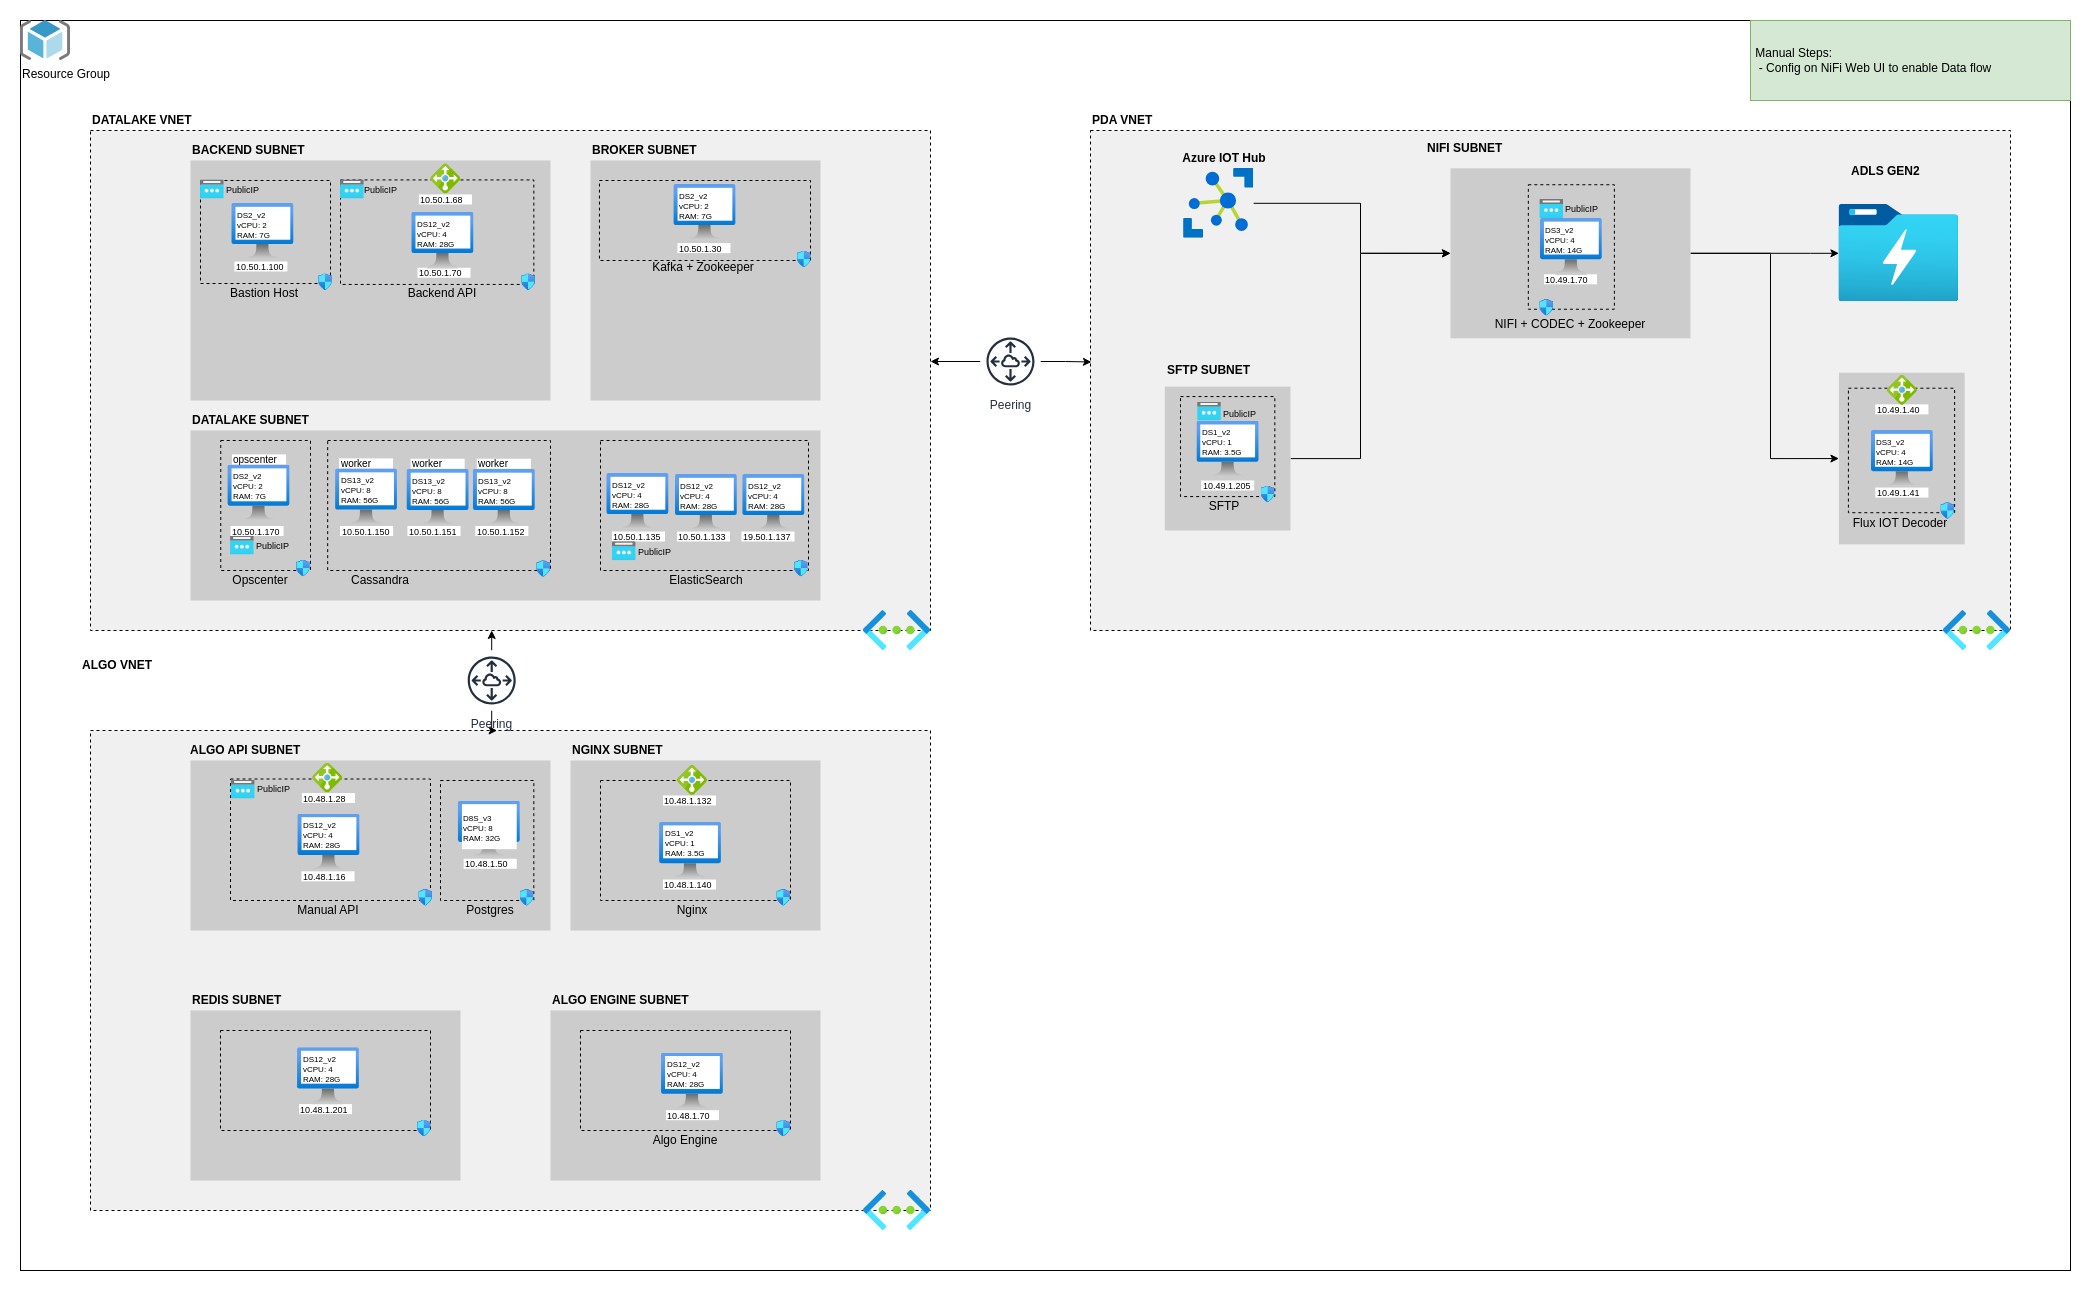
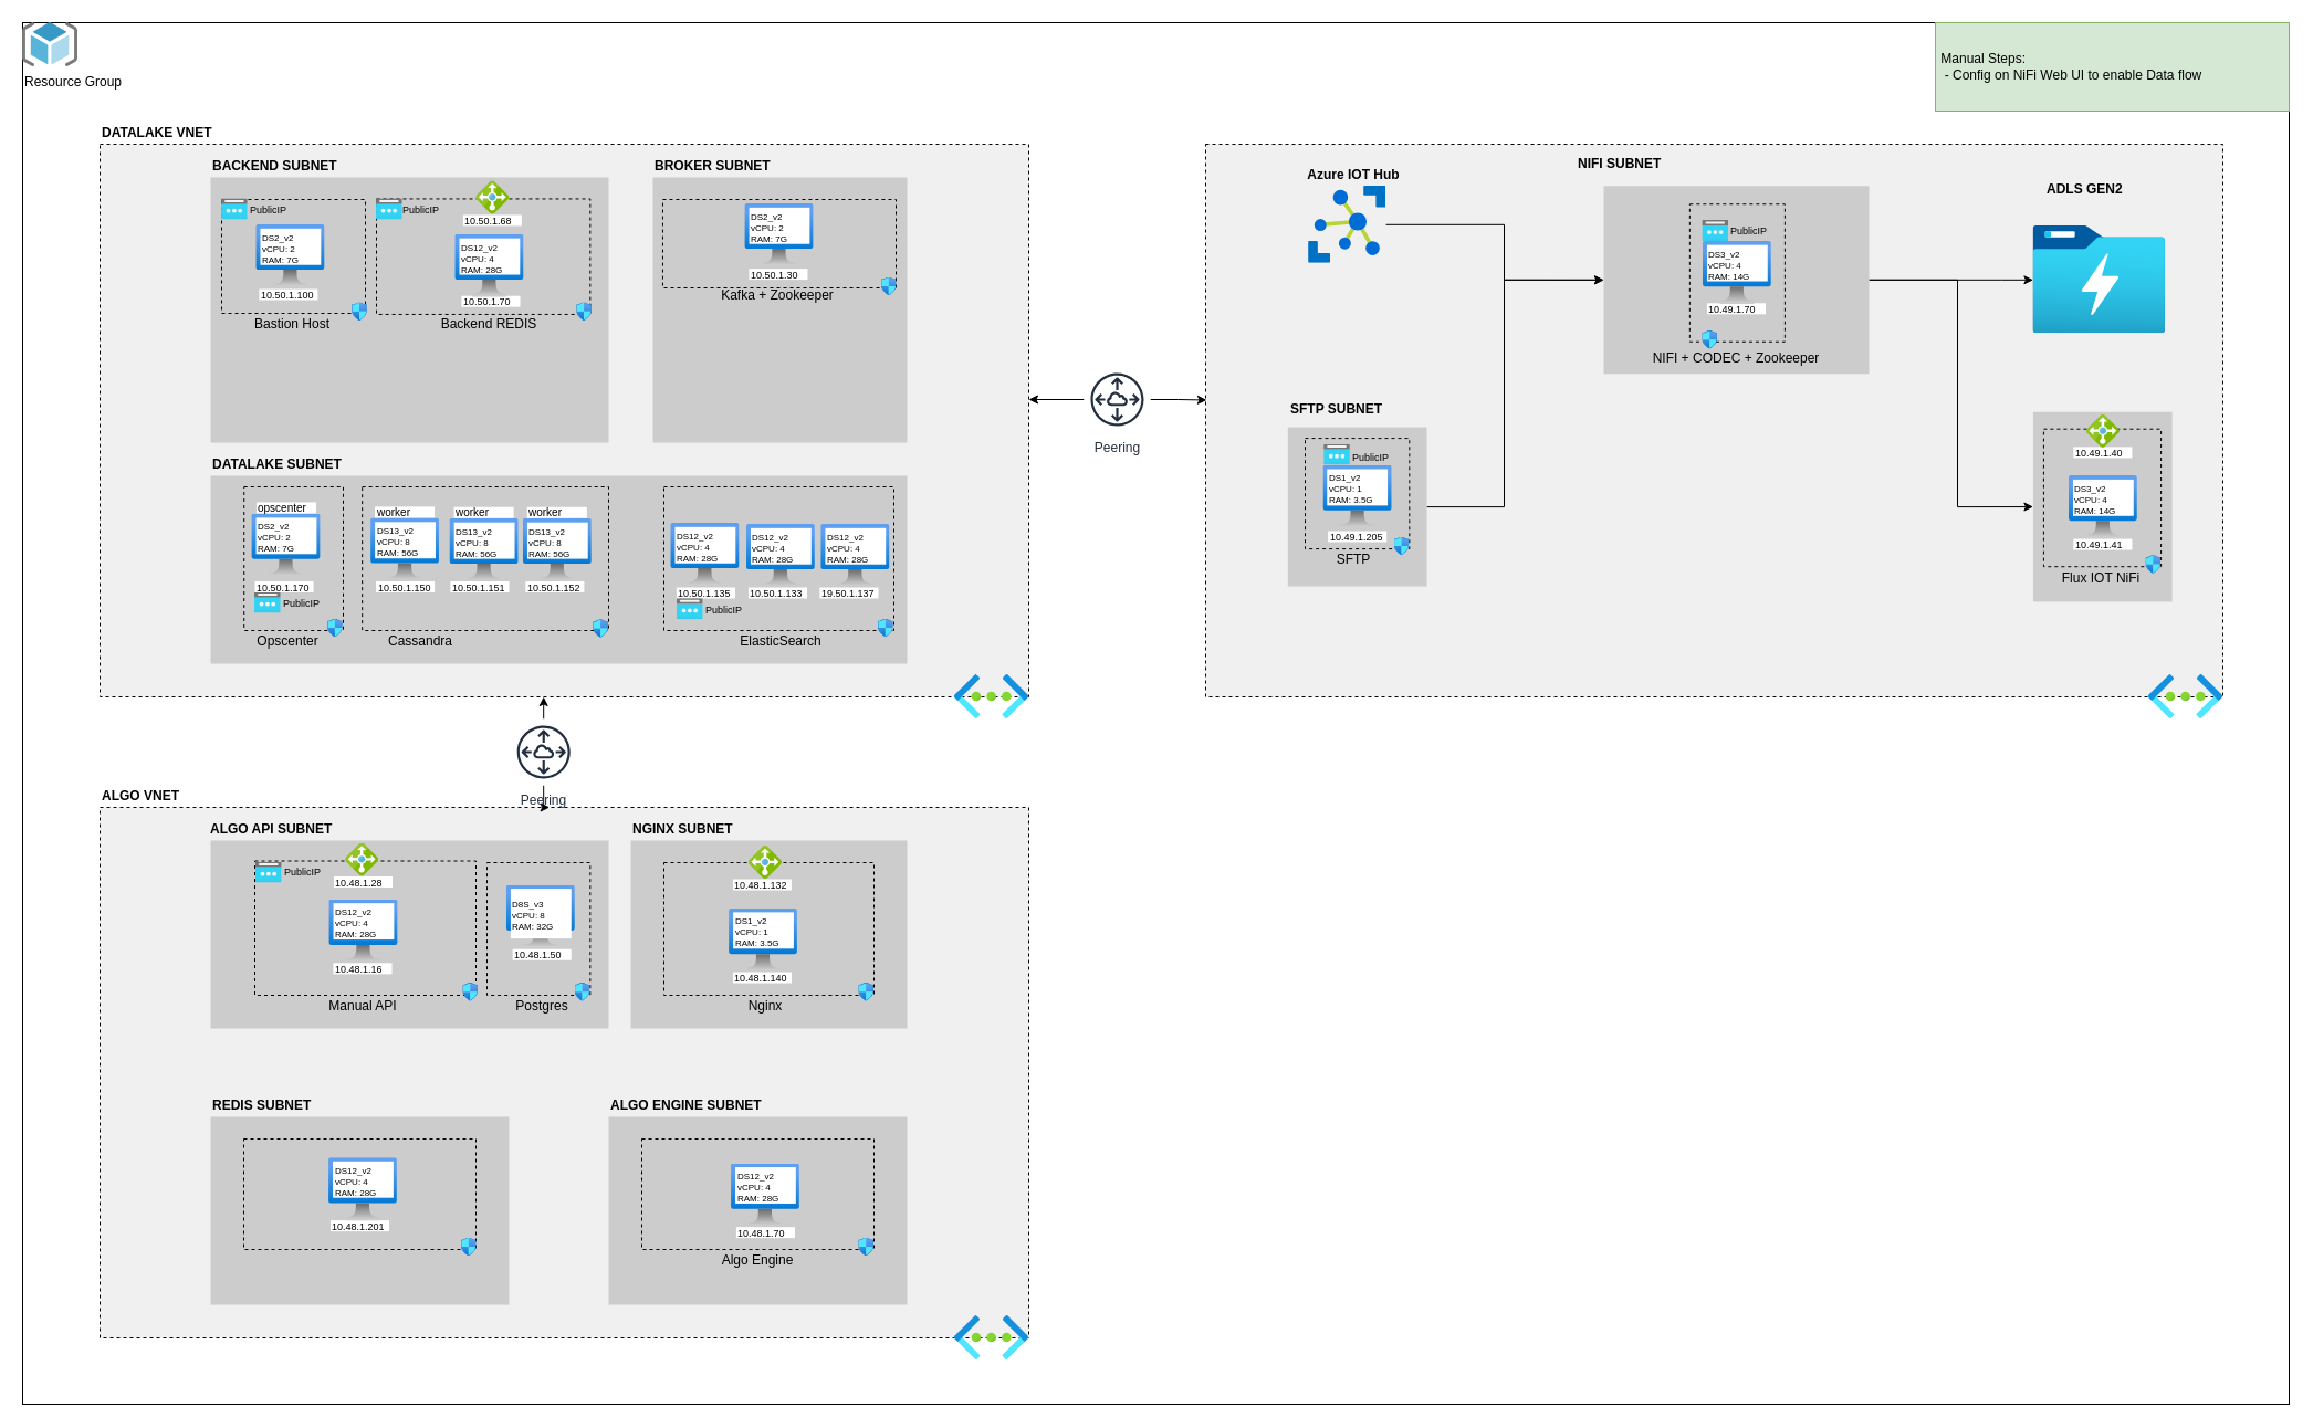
- <mxCell id="19" value="&lt;b&gt;PDA VNET&lt;/b&gt;" style="text;html=1;strokeColor=none;fillColor=none;align=left;verticalAlign=middle;whiteSpace=wrap;rounded=0;dashed=1;" parent="1" vertex="1"><mxGeometry x="1090" y="110" width="80" height="20" as="geometry" /></mxCell>
- <mxCell id="59" value="Backend API" style="text;html=1;strokeColor=none;fillColor=none;align=center;verticalAlign=middle;whiteSpace=wrap;rounded=0;dashed=1;" parent="1" vertex="1"><mxGeometry x="361.86" y="283" width="160" height="20" as="geometry" /></mxCell>
+ <mxCell id="59" value="Backend REDIS" style="text;html=1;strokeColor=none;fillColor=none;align=center;verticalAlign=middle;whiteSpace=wrap;rounded=0;dashed=1;" parent="1" vertex="1"><mxGeometry x="361.86" y="283" width="160" height="20" as="geometry" /></mxCell>
- <mxCell id="61" value="Flux IOT Decoder" style="text;html=1;strokeColor=none;fillColor=none;align=center;verticalAlign=middle;whiteSpace=wrap;rounded=0;dashed=1;" parent="1" vertex="1"><mxGeometry x="1820" y="512.89" width="160" height="20" as="geometry" /></mxCell>
+ <mxCell id="61" value="Flux IOT NiFi" style="text;html=1;strokeColor=none;fillColor=none;align=center;verticalAlign=middle;whiteSpace=wrap;rounded=0;dashed=1;" parent="1" vertex="1"><mxGeometry x="1820" y="512.89" width="160" height="20" as="geometry" /></mxCell>
- <mxCell id="63" value="&lt;b&gt;ALGO VNET&lt;/b&gt;" style="text;html=1;strokeColor=none;fillColor=none;align=left;verticalAlign=middle;whiteSpace=wrap;rounded=0;dashed=1;" parent="1" vertex="1"><mxGeometry x="80" y="655" width="90" height="20" as="geometry" /></mxCell>
+ <mxCell id="63" value="&lt;b&gt;ALGO VNET&lt;/b&gt;" style="text;html=1;strokeColor=none;fillColor=none;align=left;verticalAlign=middle;whiteSpace=wrap;rounded=0;dashed=1;" parent="1" vertex="1"><mxGeometry x="90" y="710" width="90" height="20" as="geometry" /></mxCell>
